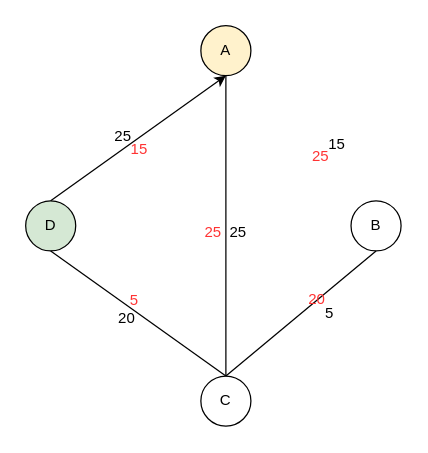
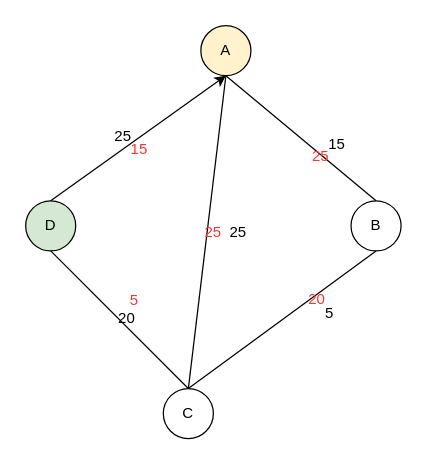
+ <mxCell id="6" value="" style="endArrow=none;html=1;rounded=0;exitX=0.5;exitY=1;exitDx=0;exitDy=0;entryX=0.5;entryY=0;entryDx=0;entryDy=0;" edge="1" parent="1" source="2" target="3"><mxGeometry width="50" height="50" relative="1" as="geometry"><mxPoint x="160" y="200" as="sourcePoint" /><mxPoint x="210" y="150" as="targetPoint" /></mxGeometry></mxCell>
- <mxCell id="4" value="C" style="ellipse;whiteSpace=wrap;html=1;" vertex="1" parent="1"><mxGeometry x="160" y="300" width="40" height="40" as="geometry" /></mxCell>
+ <mxCell id="4" value="C" style="ellipse;whiteSpace=wrap;html=1;" vertex="1" parent="1"><mxGeometry x="130" y="310" width="40" height="40" as="geometry" /></mxCell>
